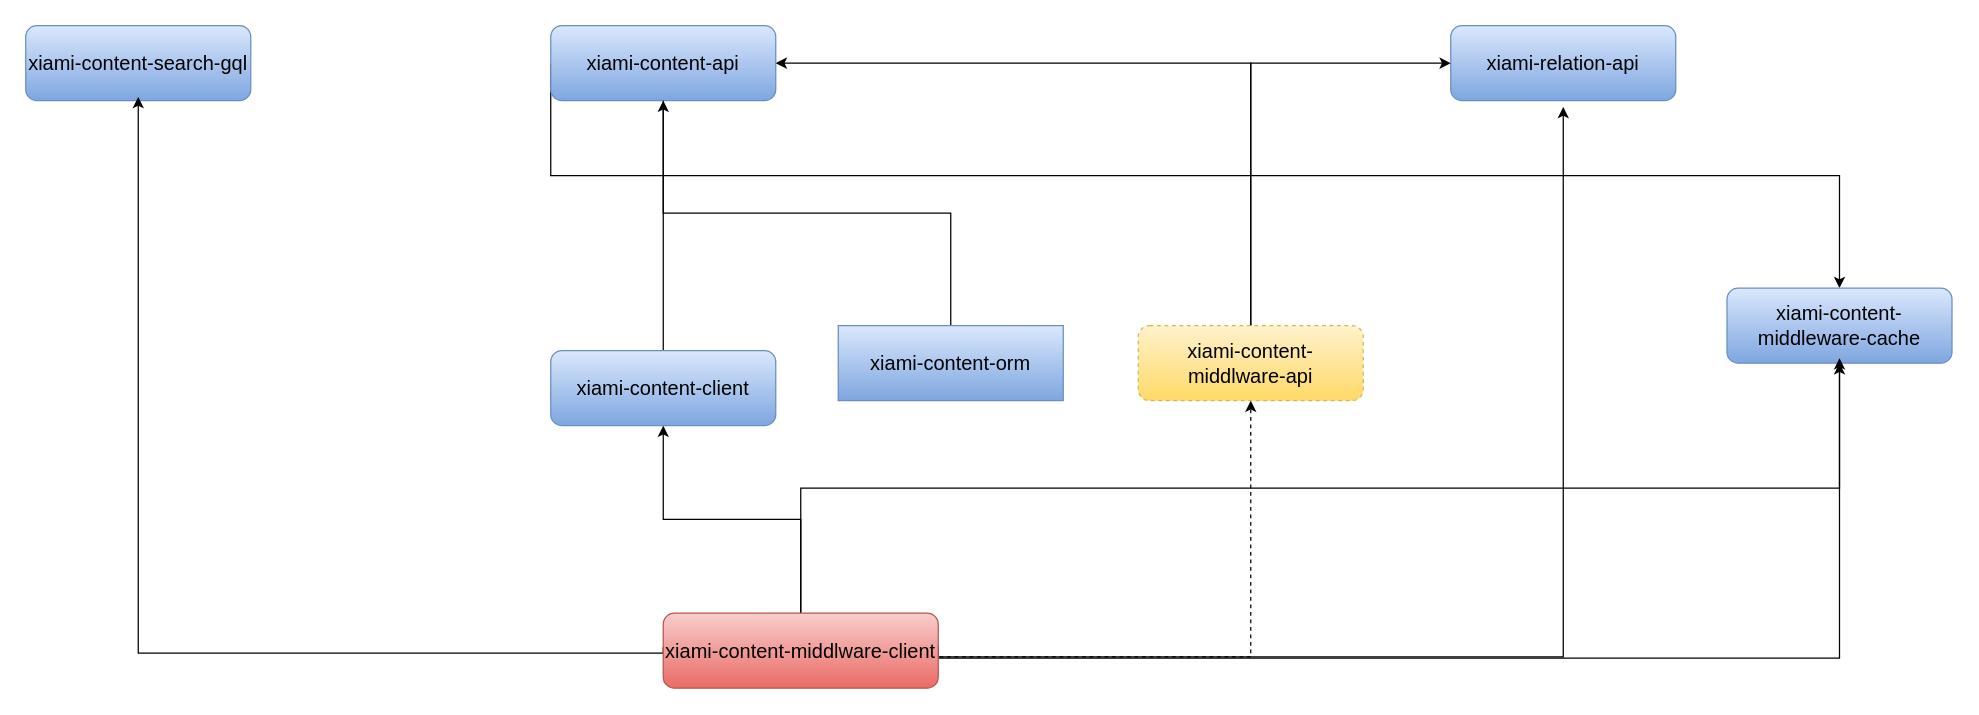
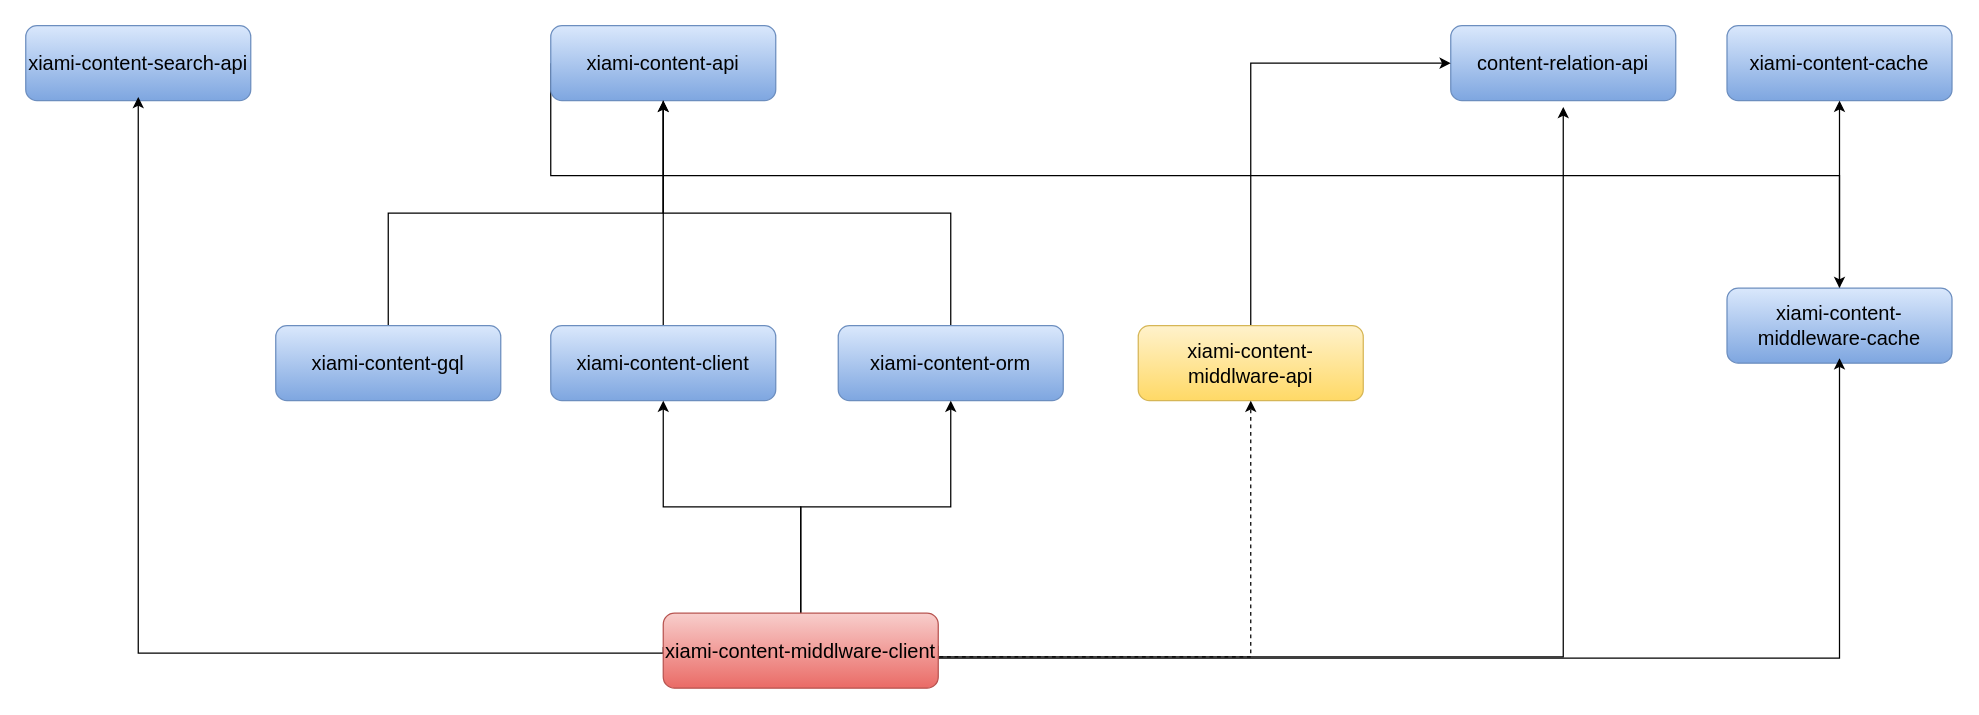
- <mxCell id="2" value="xiami-content-search-gql" style="rounded=1;whiteSpace=wrap;html=1;gradientColor=#7ea6e0;fillColor=#dae8fc;strokeColor=#6c8ebf;fontSize=16;" vertex="1" parent="1"><mxGeometry x="20" y="20" width="180" height="60" as="geometry" /></mxCell>
+ <mxCell id="2" value="xiami-content-search-api" style="rounded=1;whiteSpace=wrap;html=1;gradientColor=#7ea6e0;fillColor=#dae8fc;strokeColor=#6c8ebf;fontSize=16;" vertex="1" parent="1"><mxGeometry x="20" y="20" width="180" height="60" as="geometry" /></mxCell>
- <mxCell id="14" style="edgeStyle=elbowEdgeStyle;rounded=0;orthogonalLoop=1;jettySize=auto;elbow=vertical;html=1;exitX=0.5;exitY=0;exitDx=0;exitDy=0;entryX=1;entryY=0.5;entryDx=0;entryDy=0;fontSize=16;" edge="1" parent="1" source="15" target="4"><mxGeometry relative="1" as="geometry"><Array as="points"><mxPoint x="820" y="50" /></Array></mxGeometry></mxCell>
- <mxCell id="12" value="xiami-relation-api" style="rounded=1;whiteSpace=wrap;html=1;gradientColor=#7ea6e0;fillColor=#dae8fc;strokeColor=#6c8ebf;fontSize=16;" vertex="1" parent="1"><mxGeometry x="1160" y="20" width="180" height="60" as="geometry" /></mxCell>
+ <mxCell id="12" value="content-relation-api" style="rounded=1;whiteSpace=wrap;html=1;gradientColor=#7ea6e0;fillColor=#dae8fc;strokeColor=#6c8ebf;fontSize=16;" vertex="1" parent="1"><mxGeometry x="1160" y="20" width="180" height="60" as="geometry" /></mxCell>
+ <mxCell id="5" value="xiami-content-cache" style="rounded=1;whiteSpace=wrap;html=1;gradientColor=#7ea6e0;fillColor=#dae8fc;strokeColor=#6c8ebf;fontSize=16;" vertex="1" parent="1"><mxGeometry x="1381" y="20" width="180" height="60" as="geometry" /></mxCell>
+ <mxCell id="16" style="edgeStyle=elbowEdgeStyle;rounded=0;orthogonalLoop=1;jettySize=auto;elbow=vertical;html=1;exitX=0.5;exitY=0;exitDx=0;exitDy=0;entryX=0.5;entryY=1;entryDx=0;entryDy=0;fontSize=16;" edge="1" parent="1" source="17" target="5"><mxGeometry relative="1" as="geometry" /></mxCell>
+ <mxCell id="6" style="edgeStyle=orthogonalEdgeStyle;rounded=0;orthogonalLoop=1;jettySize=auto;html=1;exitX=0.5;exitY=0;exitDx=0;exitDy=0;entryX=0.5;entryY=1;entryDx=0;entryDy=0;fontSize=16;" edge="1" parent="1" source="7" target="4"><mxGeometry relative="1" as="geometry" /></mxCell>
+ <mxCell id="7" value="xiami-content-gql" style="rounded=1;whiteSpace=wrap;html=1;gradientColor=#7ea6e0;fillColor=#dae8fc;strokeColor=#6c8ebf;fontSize=16;" vertex="1" parent="1"><mxGeometry x="220" y="260" width="180" height="60" as="geometry" /></mxCell>
- <mxCell id="11" value="xiami-content-orm" style="whiteSpace=wrap;html=1;gradientColor=#7ea6e0;fillColor=#dae8fc;strokeColor=#6c8ebf;fontSize=16;rounded=0;" vertex="1" parent="1"><mxGeometry x="670" y="260" width="180" height="60" as="geometry" /></mxCell>
+ <mxCell id="11" value="xiami-content-orm" style="rounded=1;whiteSpace=wrap;html=1;gradientColor=#7ea6e0;fillColor=#dae8fc;strokeColor=#6c8ebf;fontSize=16;" vertex="1" parent="1"><mxGeometry x="670" y="260" width="180" height="60" as="geometry" /></mxCell>
- <mxCell id="15" value="xiami-content-middlware-api" style="rounded=1;whiteSpace=wrap;html=1;gradientColor=#ffd966;fillColor=#fff2cc;strokeColor=#d6b656;fontSize=16;dashed=1;" vertex="1" parent="1"><mxGeometry x="910" y="260" width="180" height="60" as="geometry" /></mxCell>
+ <mxCell id="15" value="xiami-content-middlware-api" style="rounded=1;whiteSpace=wrap;html=1;gradientColor=#ffd966;fillColor=#fff2cc;strokeColor=#d6b656;fontSize=16;" vertex="1" parent="1"><mxGeometry x="910" y="260" width="180" height="60" as="geometry" /></mxCell>
- <mxCell id="9" value="xiami-content-client" style="rounded=1;whiteSpace=wrap;html=1;gradientColor=#7ea6e0;fillColor=#dae8fc;strokeColor=#6c8ebf;fontSize=16;" vertex="1" parent="1"><mxGeometry x="440" y="280" width="180" height="60" as="geometry" /></mxCell>
+ <mxCell id="9" value="xiami-content-client" style="rounded=1;whiteSpace=wrap;html=1;gradientColor=#7ea6e0;fillColor=#dae8fc;strokeColor=#6c8ebf;fontSize=16;" vertex="1" parent="1"><mxGeometry x="440" y="260" width="180" height="60" as="geometry" /></mxCell>
- <mxCell id="19" style="edgeStyle=elbowEdgeStyle;rounded=0;orthogonalLoop=1;jettySize=auto;elbow=vertical;html=1;exitX=0.5;exitY=0;exitDx=0;exitDy=0;fontSize=21;" edge="1" parent="1" source="24" target="17"><mxGeometry relative="1" as="geometry" /></mxCell>
+ <mxCell id="19" style="edgeStyle=elbowEdgeStyle;rounded=0;orthogonalLoop=1;jettySize=auto;elbow=vertical;html=1;exitX=0.5;exitY=0;exitDx=0;exitDy=0;entryX=0.5;entryY=1;entryDx=0;entryDy=0;fontSize=21;" edge="1" parent="1" source="24" target="11"><mxGeometry relative="1" as="geometry" /></mxCell>
